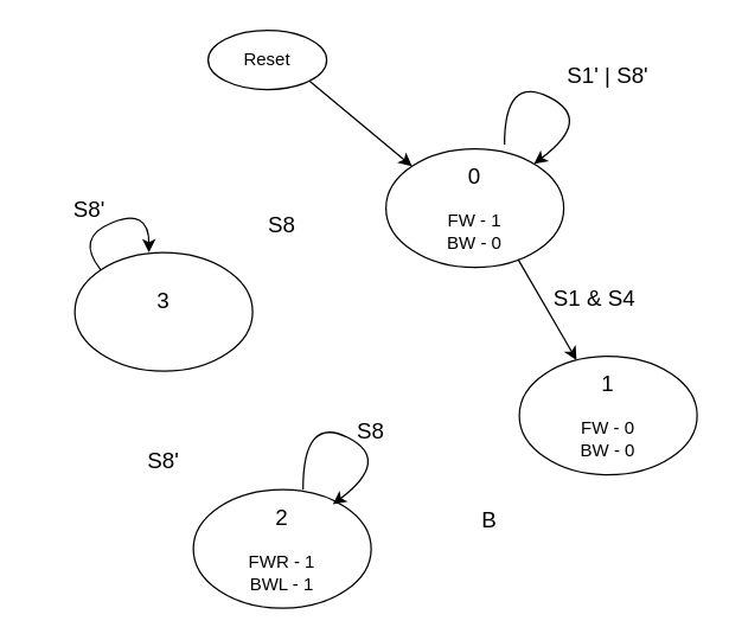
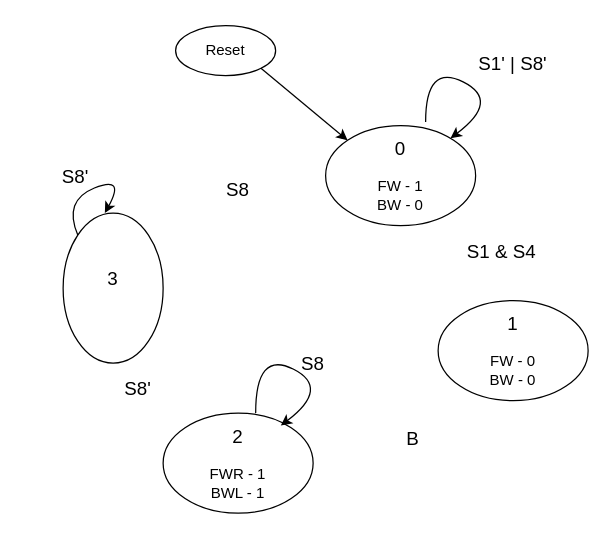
- <mxCell id="8" value="" style="endArrow=classic;html=1;exitX=0.743;exitY=0.932;exitDx=0;exitDy=0;exitPerimeter=0;" edge="1" parent="1" source="3" target="7"><mxGeometry width="50" height="50" relative="1" as="geometry"><mxPoint x="330" y="240" as="sourcePoint" /><mxPoint x="395" y="237" as="targetPoint" /></mxGeometry></mxCell>
- <mxCell id="11" value="&lt;font&gt;&lt;span style=&quot;font-size: 15px&quot;&gt;3&lt;br&gt;&lt;/span&gt;&lt;br&gt;&lt;/font&gt;" style="ellipse;whiteSpace=wrap;html=1;" vertex="1" parent="1"><mxGeometry x="50" y="170" width="120" height="80" as="geometry" /></mxCell>
+ <mxCell id="11" value="&lt;font&gt;&lt;span style=&quot;font-size: 15px&quot;&gt;3&lt;br&gt;&lt;/span&gt;&lt;br&gt;&lt;/font&gt;" style="ellipse;whiteSpace=wrap;html=1;" vertex="1" parent="1"><mxGeometry x="50" y="170" width="80" height="120" as="geometry" /></mxCell>
